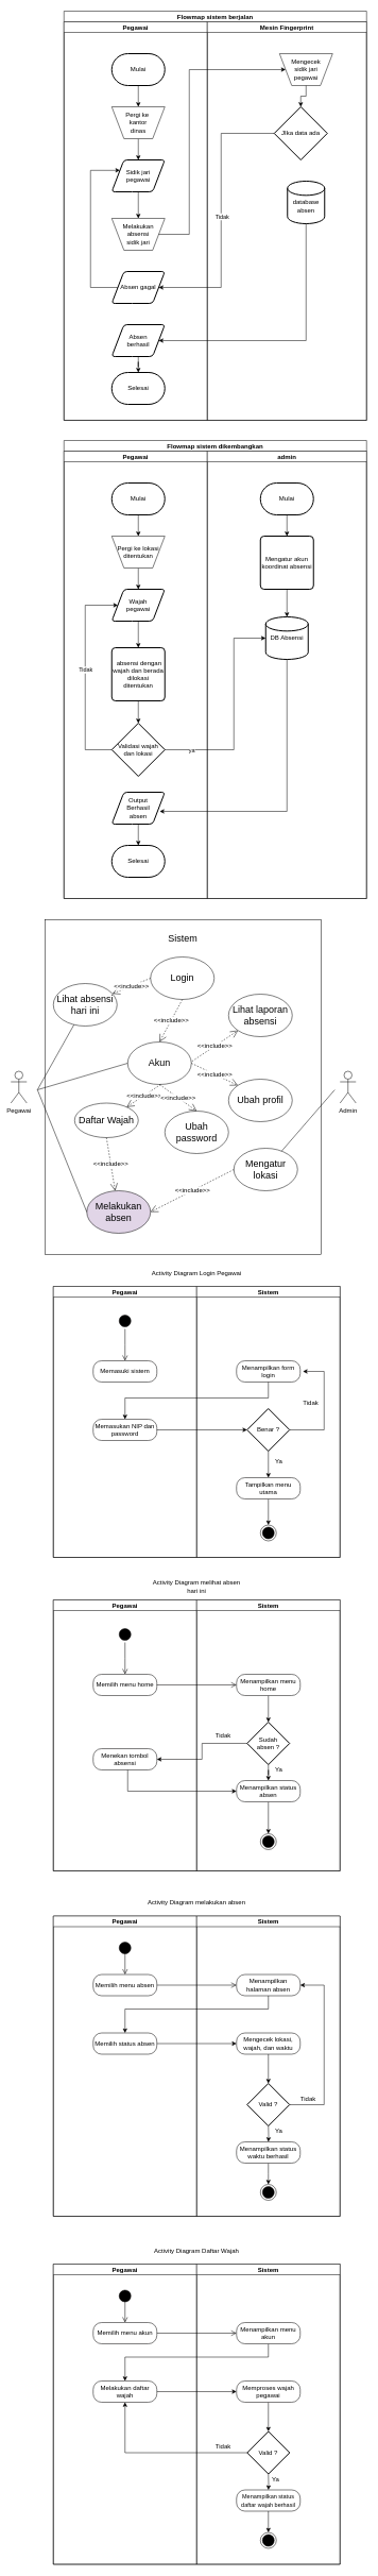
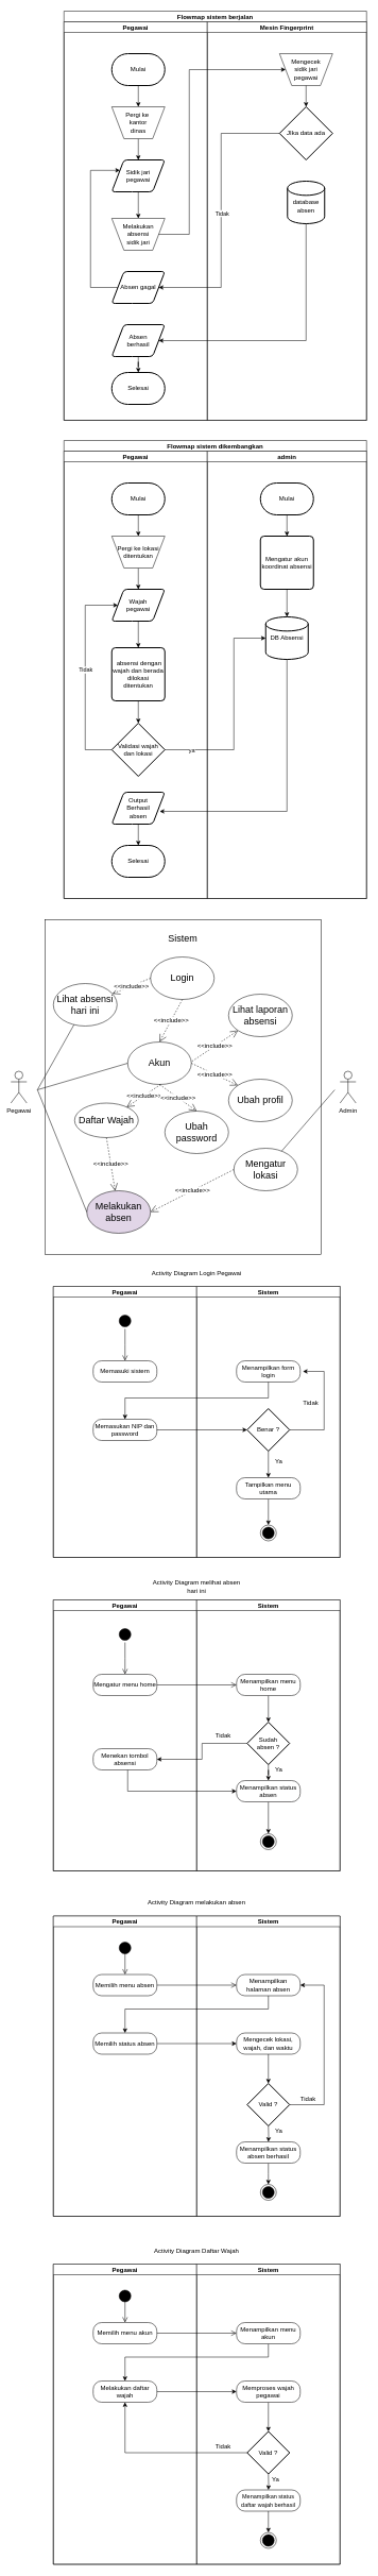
- <mxCell id="14" value="JIka data ada" style="strokeWidth=2;html=1;shape=mxgraph.flowchart.decision;whiteSpace=wrap;" parent="4" vertex="1"><mxGeometry x="126" y="160" width="100" height="100" as="geometry" /></mxCell>
+ <mxCell id="14" value="JIka data ada" style="strokeWidth=2;html=1;shape=mxgraph.flowchart.decision;whiteSpace=wrap;" parent="4" vertex="1"><mxGeometry x="136" y="160" width="100" height="100" as="geometry" /></mxCell>
- <mxCell id="98" value="Memilih menu home" style="rounded=1;whiteSpace=wrap;html=1;arcSize=40;fontColor=#000000;fillColor=#FFFFFF;strokeColor=#030000;fontSize=12;" parent="95" vertex="1"><mxGeometry x="75" y="140" width="120" height="40" as="geometry" /></mxCell>
+ <mxCell id="98" value="Mengatur menu home" style="rounded=1;whiteSpace=wrap;html=1;arcSize=40;fontColor=#000000;fillColor=#FFFFFF;strokeColor=#030000;fontSize=12;" parent="95" vertex="1"><mxGeometry x="75" y="140" width="120" height="40" as="geometry" /></mxCell>
- <mxCell id="128" value="Menampilkan status waktu berhasil" style="rounded=1;whiteSpace=wrap;html=1;arcSize=40;fontColor=#000000;fillColor=#FFFFFF;strokeColor=#030000;fontSize=12;" parent="123" vertex="1"><mxGeometry x="75" y="425" width="120" height="40" as="geometry" /></mxCell>
+ <mxCell id="128" value="Menampilkan status absen berhasil" style="rounded=1;whiteSpace=wrap;html=1;arcSize=40;fontColor=#000000;fillColor=#FFFFFF;strokeColor=#030000;fontSize=12;" parent="123" vertex="1"><mxGeometry x="75" y="425" width="120" height="40" as="geometry" /></mxCell>
